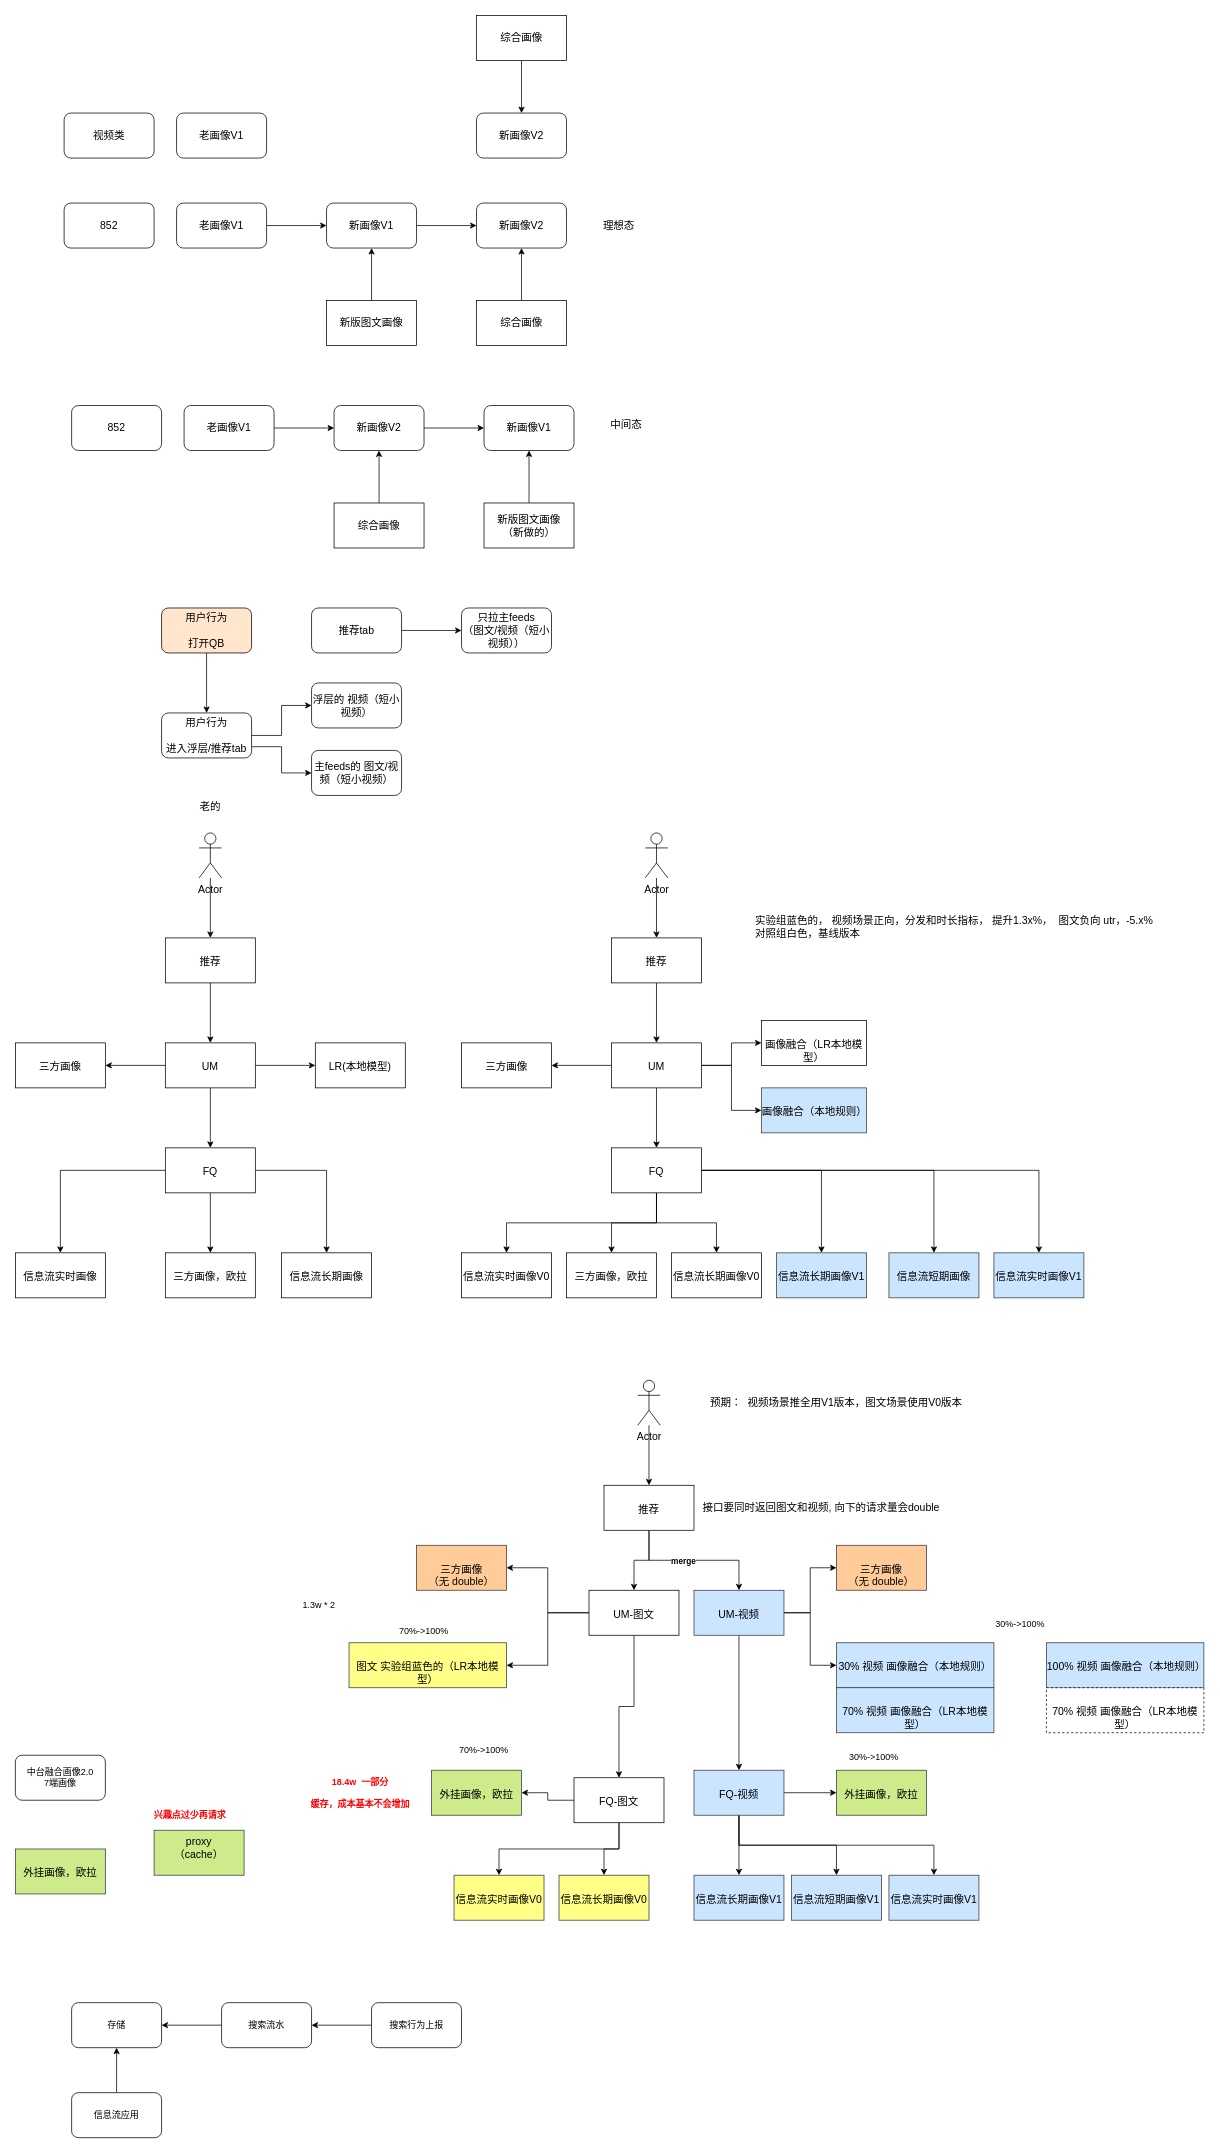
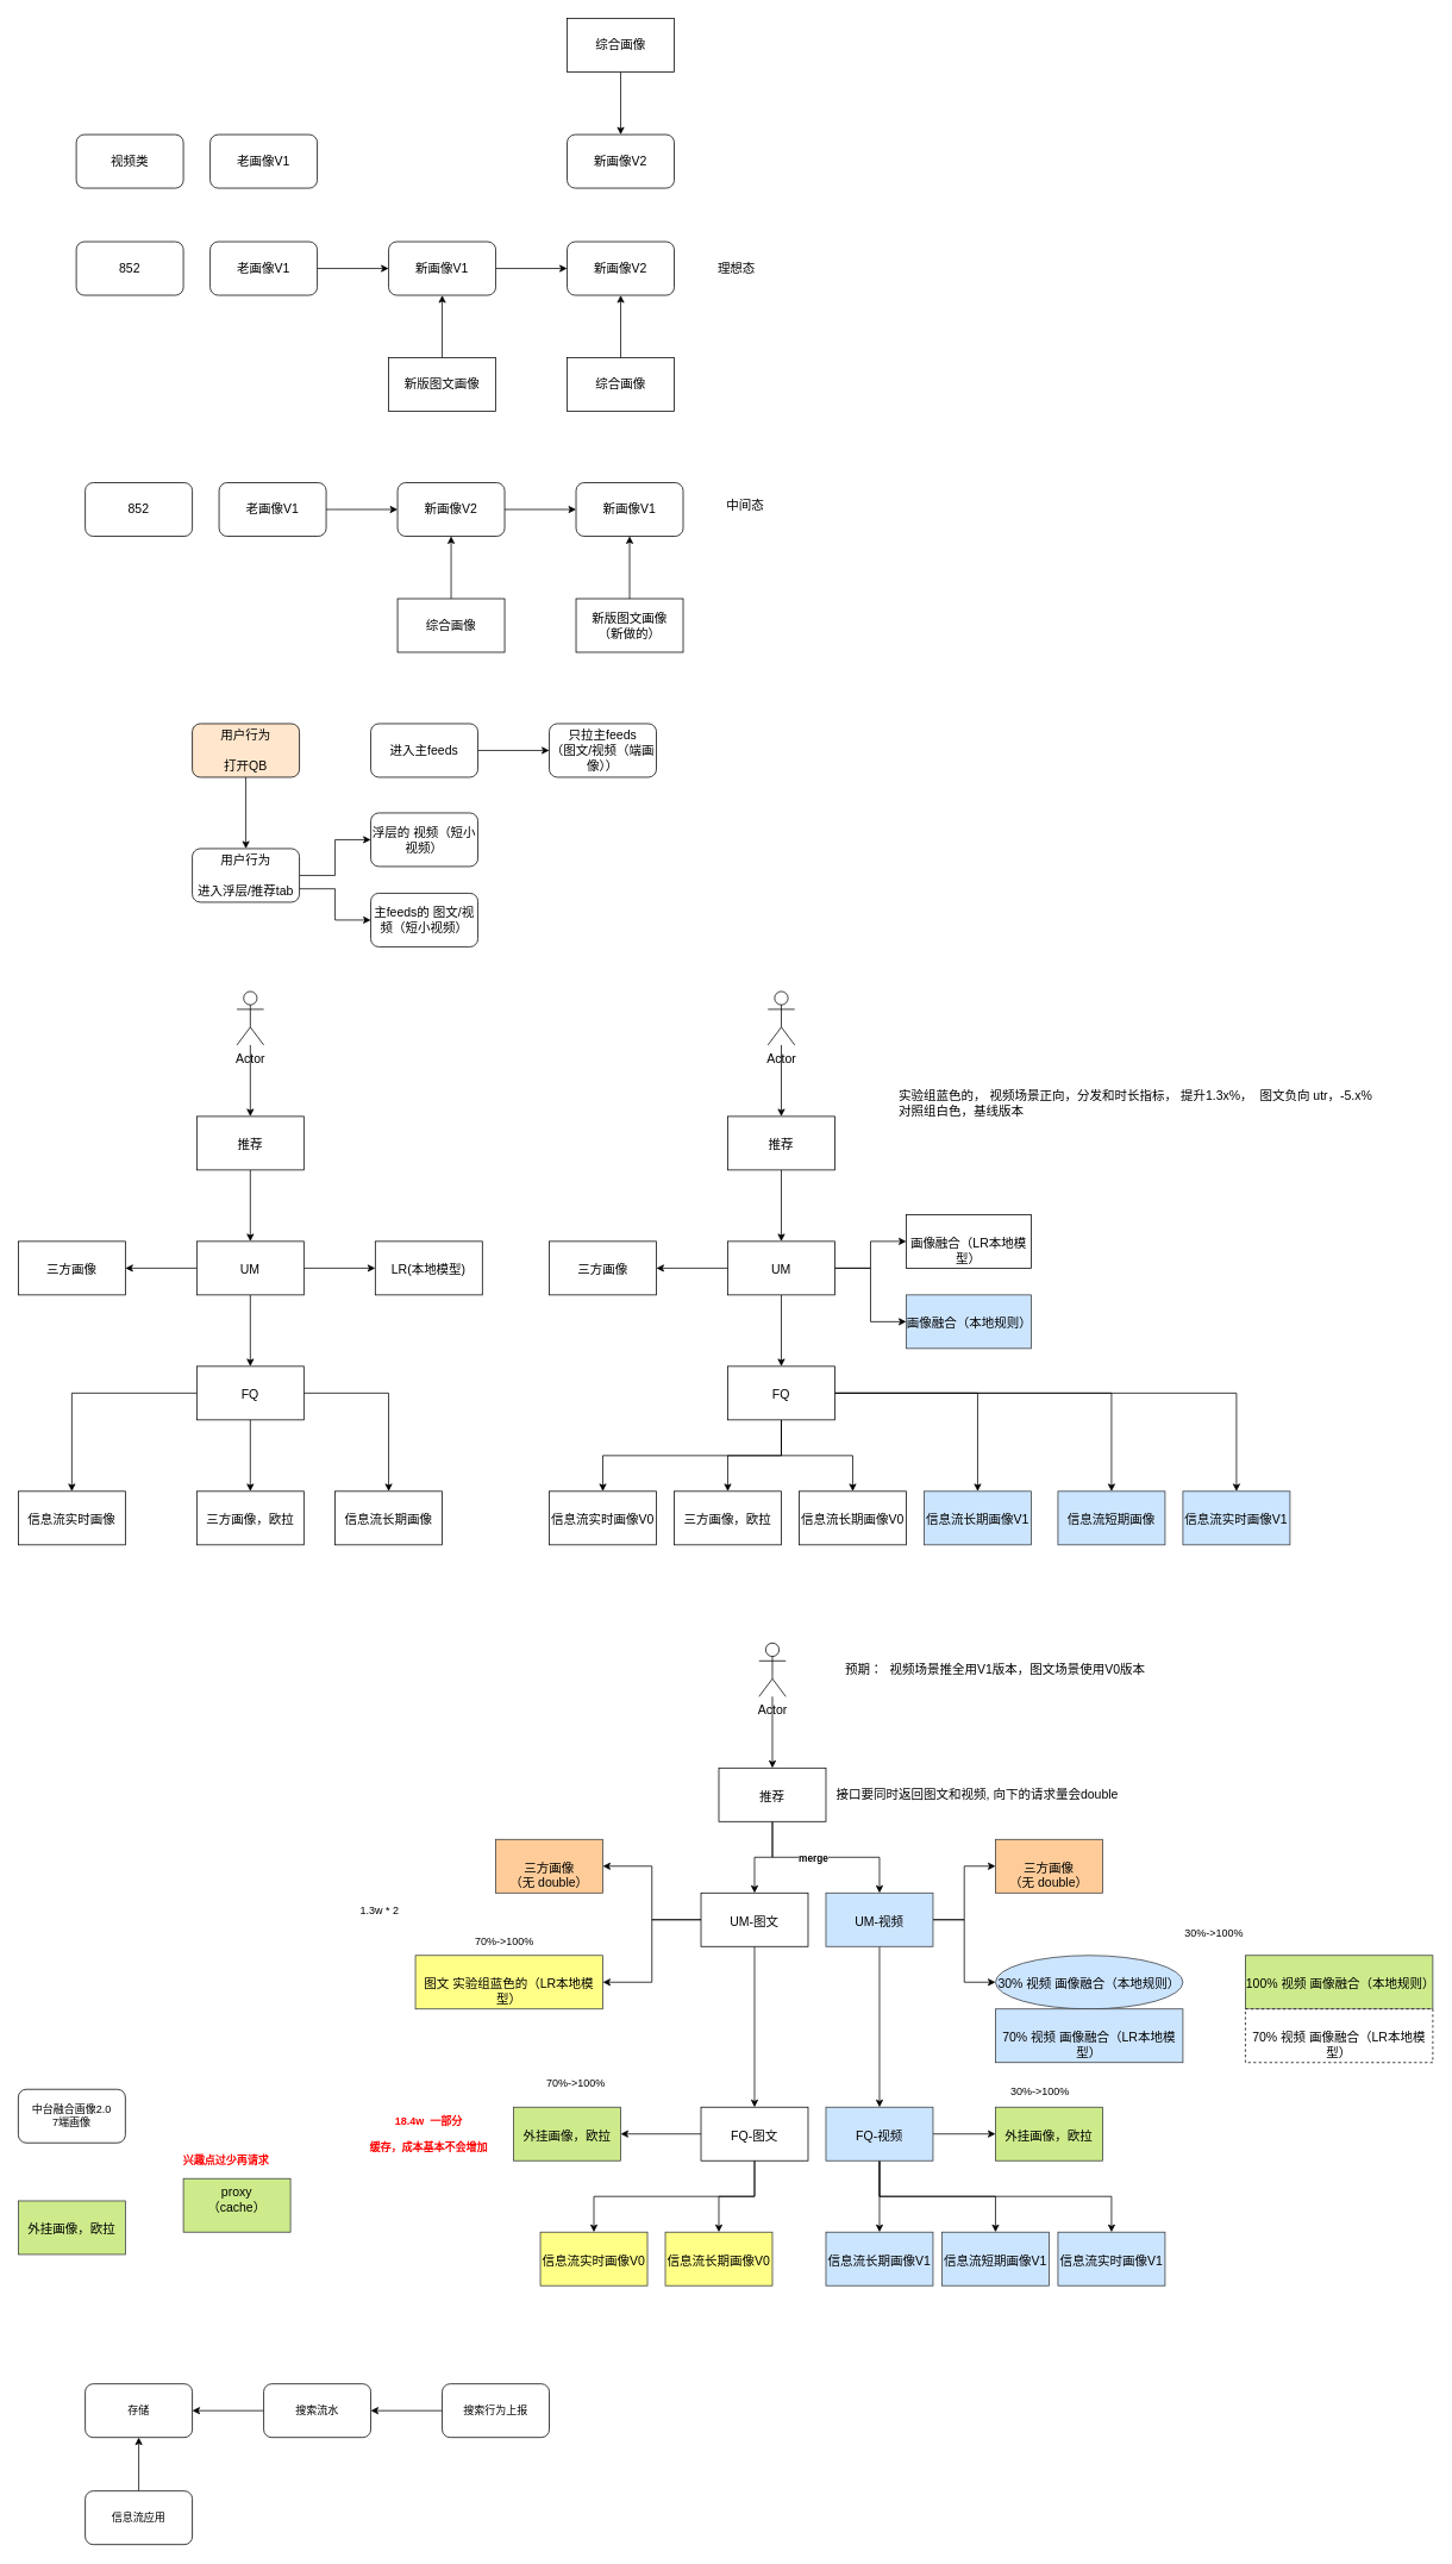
- <mxCell id="32" value="推荐tab" style="rounded=1;whiteSpace=wrap;html=1;fontSize=14;align=center;" vertex="1" parent="1"><mxGeometry x="415" y="810" width="120" height="60" as="geometry" /></mxCell>
+ <mxCell id="32" value="进入主feeds" style="rounded=1;whiteSpace=wrap;html=1;fontSize=14;align=center;" vertex="1" parent="1"><mxGeometry x="415" y="810" width="120" height="60" as="geometry" /></mxCell>
- <mxCell id="33" value="只拉主feeds&lt;br&gt;（图文/视频（短小视频））" style="rounded=1;whiteSpace=wrap;html=1;fontSize=14;align=center;" vertex="1" parent="1"><mxGeometry x="615" y="810" width="120" height="60" as="geometry" /></mxCell>
+ <mxCell id="33" value="只拉主feeds&lt;br&gt;（图文/视频（端画像））" style="rounded=1;whiteSpace=wrap;html=1;fontSize=14;align=center;" vertex="1" parent="1"><mxGeometry x="615" y="810" width="120" height="60" as="geometry" /></mxCell>
- <mxCell id="52" value="老的" style="text;html=1;align=center;verticalAlign=middle;whiteSpace=wrap;rounded=0;fontSize=14;" vertex="1" parent="1"><mxGeometry x="250" y="1060" width="60" height="30" as="geometry" /></mxCell>
- <mxCell id="101" value="&lt;div&gt;&lt;br&gt;&lt;/div&gt;30% 视频 画像融合（本地规则）" style="whiteSpace=wrap;html=1;verticalAlign=top;fillColor=#cce5ff;strokeColor=#36393d;fontSize=14;align=center;" vertex="1" parent="1"><mxGeometry x="1115" y="2190" width="210" height="60" as="geometry" /></mxCell>
+ <mxCell id="101" value="&lt;div&gt;&lt;br&gt;&lt;/div&gt;30% 视频 画像融合（本地规则）" style="ellipse;whiteSpace=wrap;html=1;verticalAlign=top;fillColor=#cce5ff;strokeColor=#36393d;fontSize=14;align=center;" vertex="1" parent="1"><mxGeometry x="1115" y="2190" width="210" height="60" as="geometry" /></mxCell>
- <mxCell id="123" value="&lt;div&gt;&lt;br&gt;&lt;/div&gt;100% 视频 画像融合（本地规则）" style="whiteSpace=wrap;html=1;verticalAlign=top;fillColor=#cce5ff;strokeColor=#36393d;fontSize=14;align=center;" vertex="1" parent="1"><mxGeometry x="1395" y="2190" width="210" height="60" as="geometry" /></mxCell>
+ <mxCell id="123" value="&lt;div&gt;&lt;br&gt;&lt;/div&gt;100% 视频 画像融合（本地规则）" style="whiteSpace=wrap;html=1;verticalAlign=top;fillColor=#cdeb8b;strokeColor=#36393d;fontSize=14;align=center;" vertex="1" parent="1"><mxGeometry x="1395" y="2190" width="210" height="60" as="geometry" /></mxCell>
- <mxCell id="95" value="&lt;div&gt;&lt;br&gt;&lt;/div&gt;&lt;div&gt;FQ-图文&lt;/div&gt;" style="whiteSpace=wrap;html=1;verticalAlign=top;fontSize=14;align=center;" vertex="1" parent="1"><mxGeometry x="765" y="2370" width="120" height="60" as="geometry" /></mxCell>
+ <mxCell id="95" value="&lt;div&gt;&lt;br&gt;&lt;/div&gt;&lt;div&gt;FQ-图文&lt;/div&gt;" style="whiteSpace=wrap;html=1;verticalAlign=top;fontSize=14;align=center;" vertex="1" parent="1"><mxGeometry x="785" y="2360" width="120" height="60" as="geometry" /></mxCell>
